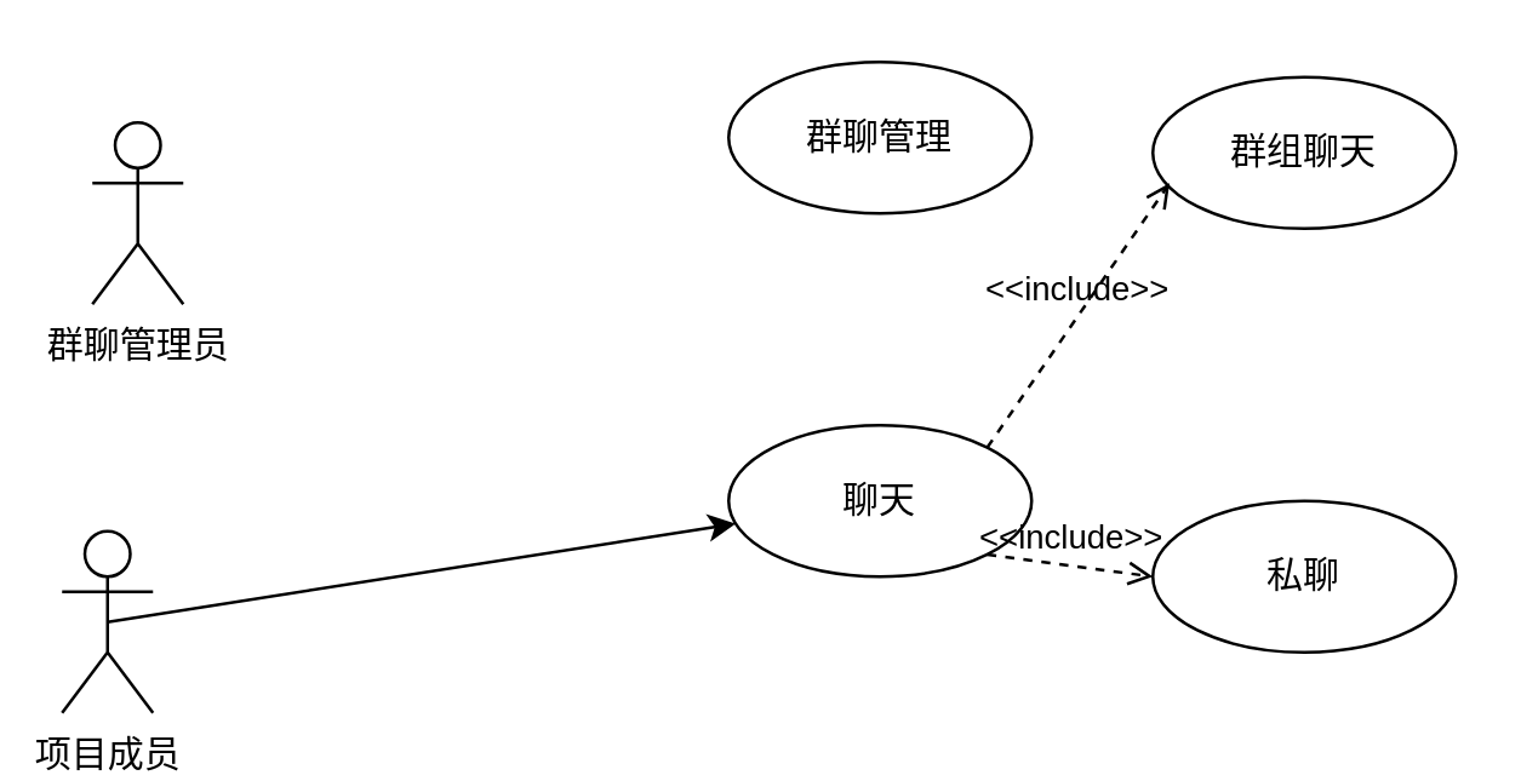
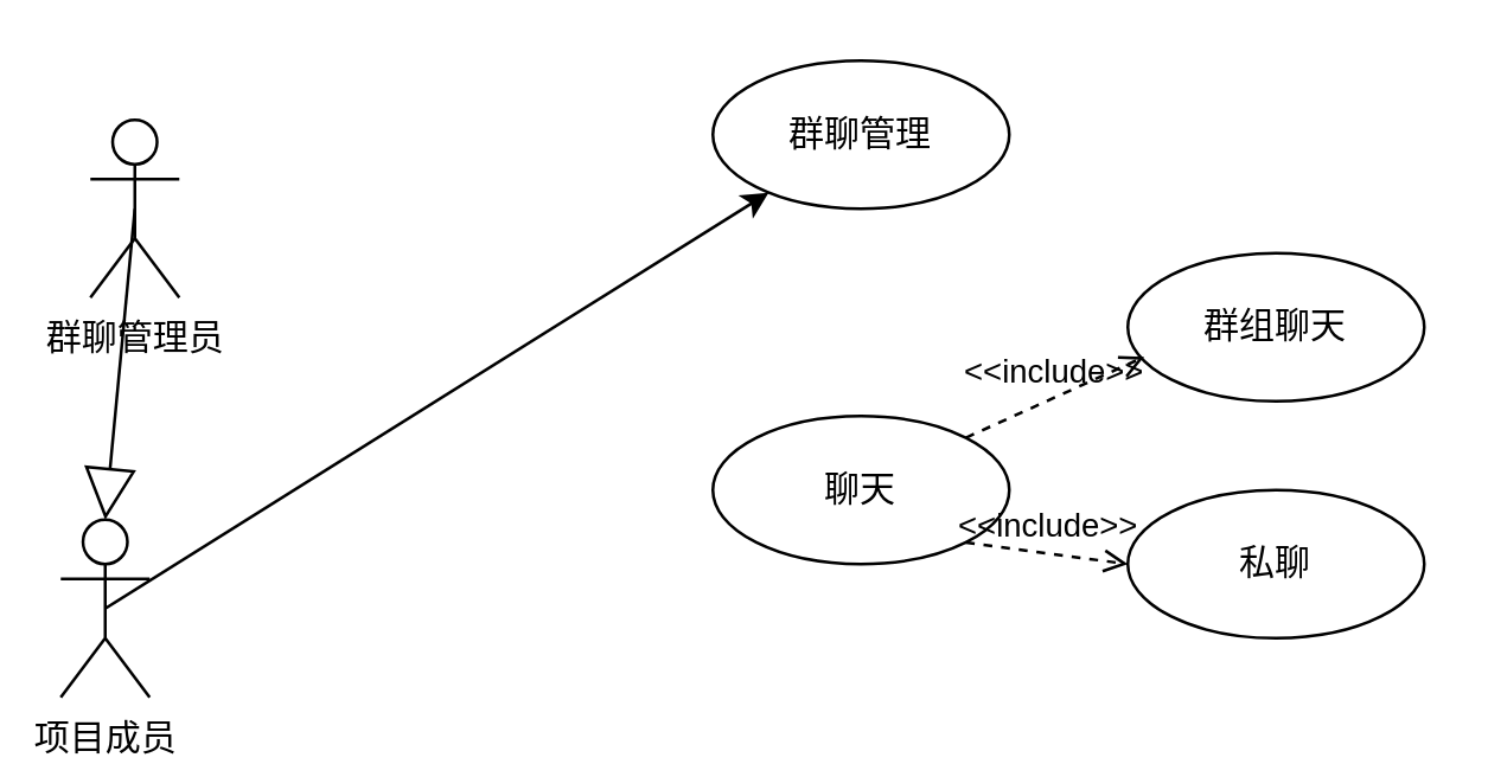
- <mxCell id="4" value="群组聊天" style="ellipse;whiteSpace=wrap;html=1;" vertex="1" parent="1"><mxGeometry x="380" y="25" width="100" height="50" as="geometry" /></mxCell>
+ <mxCell id="4" value="群组聊天" style="ellipse;whiteSpace=wrap;html=1;" vertex="1" parent="1"><mxGeometry x="380" y="85" width="100" height="50" as="geometry" /></mxCell>
+ <mxCell id="10" style="edgeStyle=none;html=1;exitX=0.5;exitY=0.5;exitDx=0;exitDy=0;exitPerimeter=0;entryX=0.5;entryY=0;entryDx=0;entryDy=0;entryPerimeter=0;endArrow=block;endFill=0;strokeWidth=1;endSize=15;" edge="1" parent="1" source="11" target="9"><mxGeometry relative="1" as="geometry" /></mxCell>
- <mxCell id="8" style="edgeStyle=none;html=1;exitX=0.5;exitY=0.5;exitDx=0;exitDy=0;exitPerimeter=0;" edge="1" parent="1" source="9" target="3"><mxGeometry relative="1" as="geometry" /></mxCell>
+ <mxCell id="8" style="edgeStyle=none;html=1;exitX=0.5;exitY=0.5;exitDx=0;exitDy=0;exitPerimeter=0;" edge="1" parent="1" source="9" target="2"><mxGeometry relative="1" as="geometry" /></mxCell>
